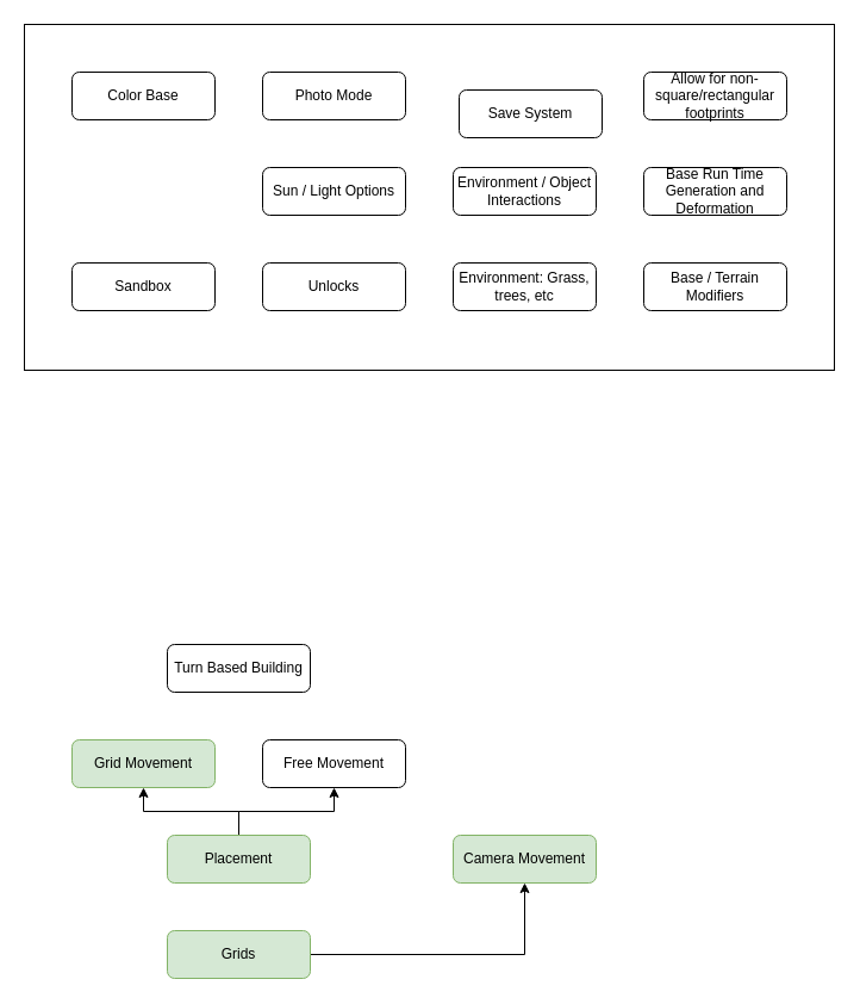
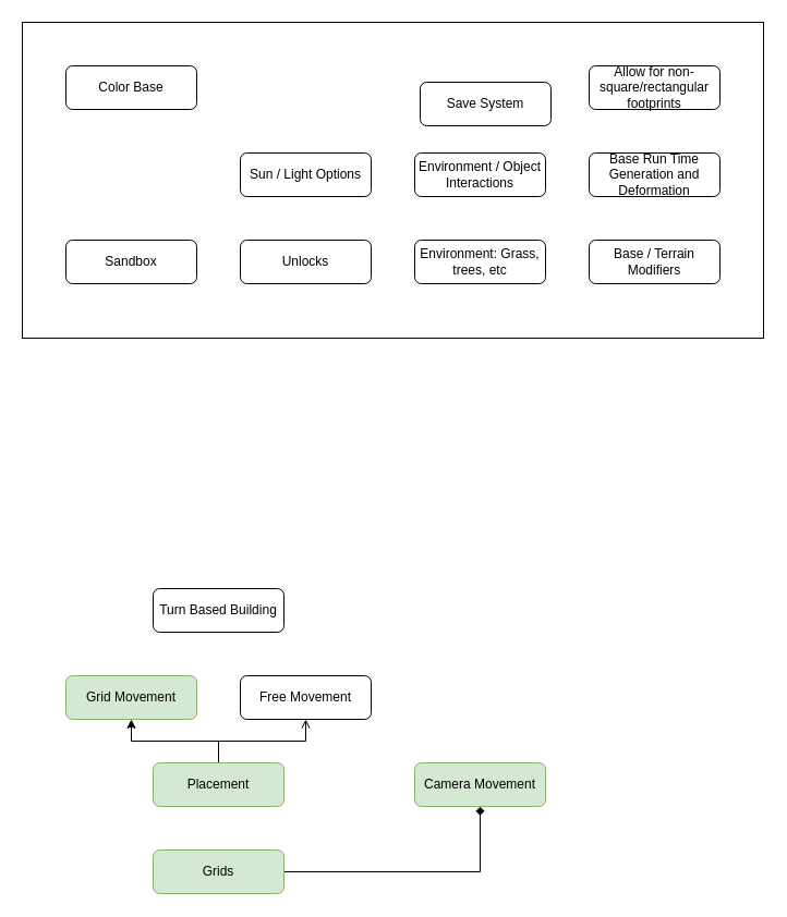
- <mxCell id="9" value="Photo Mode" style="rounded=1;whiteSpace=wrap;html=1;" parent="1" vertex="1"><mxGeometry x="220" y="60" width="120" height="40" as="geometry" /></mxCell>
- <mxCell id="5" style="edgeStyle=orthogonalEdgeStyle;rounded=0;orthogonalLoop=1;jettySize=auto;html=1;" parent="1" source="7" target="14" edge="1"><mxGeometry relative="1" as="geometry" /></mxCell>
+ <mxCell id="5" style="edgeStyle=orthogonalEdgeStyle;rounded=0;orthogonalLoop=1;jettySize=auto;html=1;endArrow=open;" parent="1" source="7" target="14" edge="1"><mxGeometry relative="1" as="geometry" /></mxCell>
- <mxCell id="3" style="edgeStyle=orthogonalEdgeStyle;rounded=0;orthogonalLoop=1;jettySize=auto;html=1;entryX=0.5;entryY=1;entryDx=0;entryDy=0;" parent="1" source="4" target="8" edge="1"><mxGeometry relative="1" as="geometry" /></mxCell>
+ <mxCell id="3" style="edgeStyle=orthogonalEdgeStyle;rounded=0;orthogonalLoop=1;jettySize=auto;html=1;entryX=0.5;entryY=1;entryDx=0;entryDy=0;endArrow=diamond;" parent="1" source="4" target="8" edge="1"><mxGeometry relative="1" as="geometry" /></mxCell>
